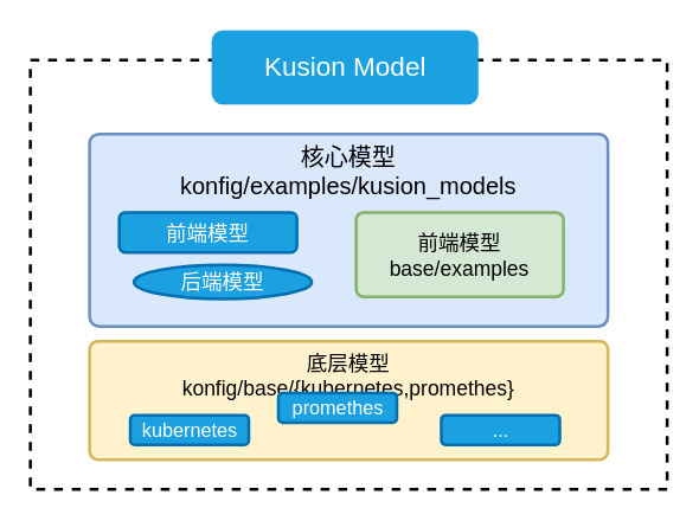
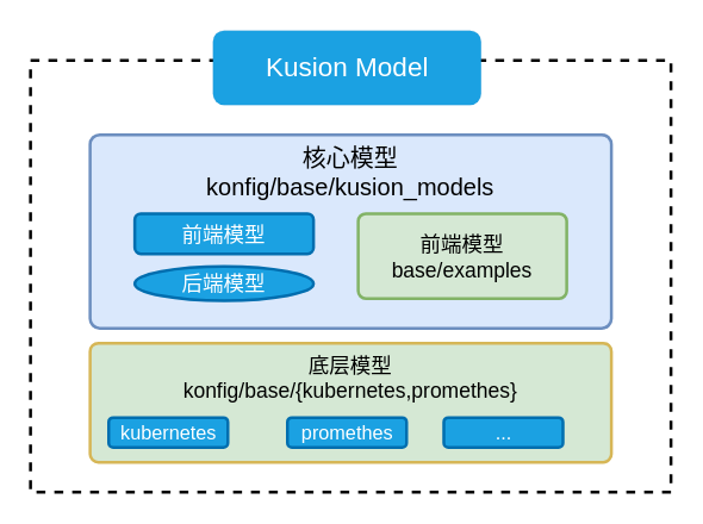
- <mxCell id="3" value="核心模型&lt;br style=&quot;font-size: 16px;&quot;&gt;konfig/examples/kusion_models" style="rounded=1;whiteSpace=wrap;html=1;strokeWidth=2;fillColor=#dae8fc;strokeColor=#6c8ebf;fontSize=16;arcSize=5;verticalAlign=top;" parent="1" vertex="1"><mxGeometry x="60" y="90" width="350" height="130" as="geometry" /></mxCell>
+ <mxCell id="3" value="核心模型&lt;br style=&quot;font-size: 16px;&quot;&gt;konfig/base/kusion_models" style="rounded=1;whiteSpace=wrap;html=1;strokeWidth=2;fillColor=#dae8fc;strokeColor=#6c8ebf;fontSize=16;arcSize=5;verticalAlign=top;" parent="1" vertex="1"><mxGeometry x="60" y="90" width="350" height="130" as="geometry" /></mxCell>
- <mxCell id="6" value="前端模型" style="rounded=1;whiteSpace=wrap;html=1;fontSize=14;strokeColor=#006EAF;strokeWidth=2;verticalAlign=middle;fillColor=#1ba1e2;fontColor=#ffffff;" parent="1" vertex="1"><mxGeometry x="80" y="143" width="120" height="27" as="geometry" /></mxCell>
+ <mxCell id="6" value="前端模型" style="rounded=1;whiteSpace=wrap;html=1;fontSize=14;strokeColor=#006EAF;strokeWidth=2;verticalAlign=middle;fillColor=#1ba1e2;fontColor=#ffffff;" parent="1" vertex="1"><mxGeometry x="90" y="143" width="120" height="27" as="geometry" /></mxCell>
- <mxCell id="4" value="底层模型&lt;br style=&quot;font-size: 14px&quot;&gt;konfig/base/{kubernetes,promethes}" style="rounded=1;whiteSpace=wrap;html=1;strokeWidth=2;fillColor=#fff2cc;strokeColor=#d6b656;fontSize=14;verticalAlign=top;arcSize=7;" parent="1" vertex="1"><mxGeometry x="60" y="230" width="350" height="80" as="geometry" /></mxCell>
+ <mxCell id="4" value="底层模型&lt;br style=&quot;font-size: 14px&quot;&gt;konfig/base/{kubernetes,promethes}" style="rounded=1;whiteSpace=wrap;html=1;strokeWidth=2;fillColor=#d5e8d4;strokeColor=#d6b656;fontSize=14;verticalAlign=top;arcSize=7;" parent="1" vertex="1"><mxGeometry x="60" y="230" width="350" height="80" as="geometry" /></mxCell>
- <mxCell id="9" value="promethes" style="rounded=1;whiteSpace=wrap;html=1;fontSize=13;strokeColor=#006EAF;strokeWidth=2;verticalAlign=middle;fillColor=#1ba1e2;fontColor=#ffffff;" parent="1" vertex="1"><mxGeometry x="187.5" y="265" width="80" height="20" as="geometry" /></mxCell>
+ <mxCell id="9" value="promethes" style="rounded=1;whiteSpace=wrap;html=1;fontSize=13;strokeColor=#006EAF;strokeWidth=2;verticalAlign=middle;fillColor=#1ba1e2;fontColor=#ffffff;" parent="1" vertex="1"><mxGeometry x="192.5" y="280" width="80" height="20" as="geometry" /></mxCell>
- <mxCell id="8" value="kubernetes" style="rounded=1;whiteSpace=wrap;html=1;fontSize=13;strokeColor=#006EAF;strokeWidth=2;verticalAlign=middle;fillColor=#1ba1e2;fontColor=#ffffff;" parent="1" vertex="1"><mxGeometry x="87.5" y="280" width="80" height="20" as="geometry" /></mxCell>
+ <mxCell id="8" value="kubernetes" style="rounded=1;whiteSpace=wrap;html=1;fontSize=13;strokeColor=#006EAF;strokeWidth=2;verticalAlign=middle;fillColor=#1ba1e2;fontColor=#ffffff;" parent="1" vertex="1"><mxGeometry x="72.5" y="280" width="80" height="20" as="geometry" /></mxCell>
